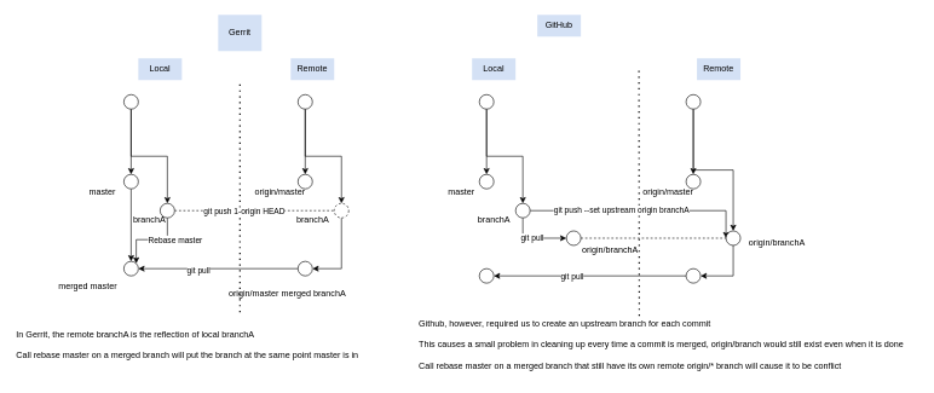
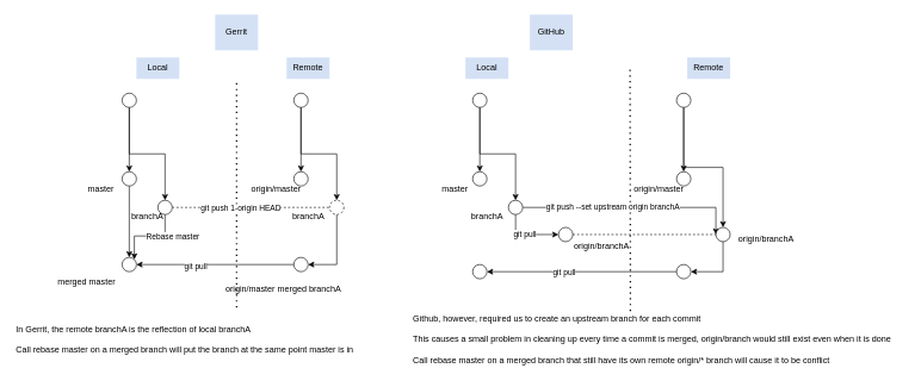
- <mxCell id="5" value="GitHub" style="text;html=1;strokeColor=none;fillColor=#D4E1F5;align=center;verticalAlign=middle;whiteSpace=wrap;rounded=0;" vertex="1" parent="1"><mxGeometry x="740" y="20" width="60" height="30" as="geometry" /></mxCell>
+ <mxCell id="5" value="GitHub" style="text;html=1;strokeColor=none;fillColor=#D4E1F5;align=center;verticalAlign=middle;whiteSpace=wrap;rounded=0;" vertex="1" parent="1"><mxGeometry x="740" y="20" width="60" height="50" as="geometry" /></mxCell>
